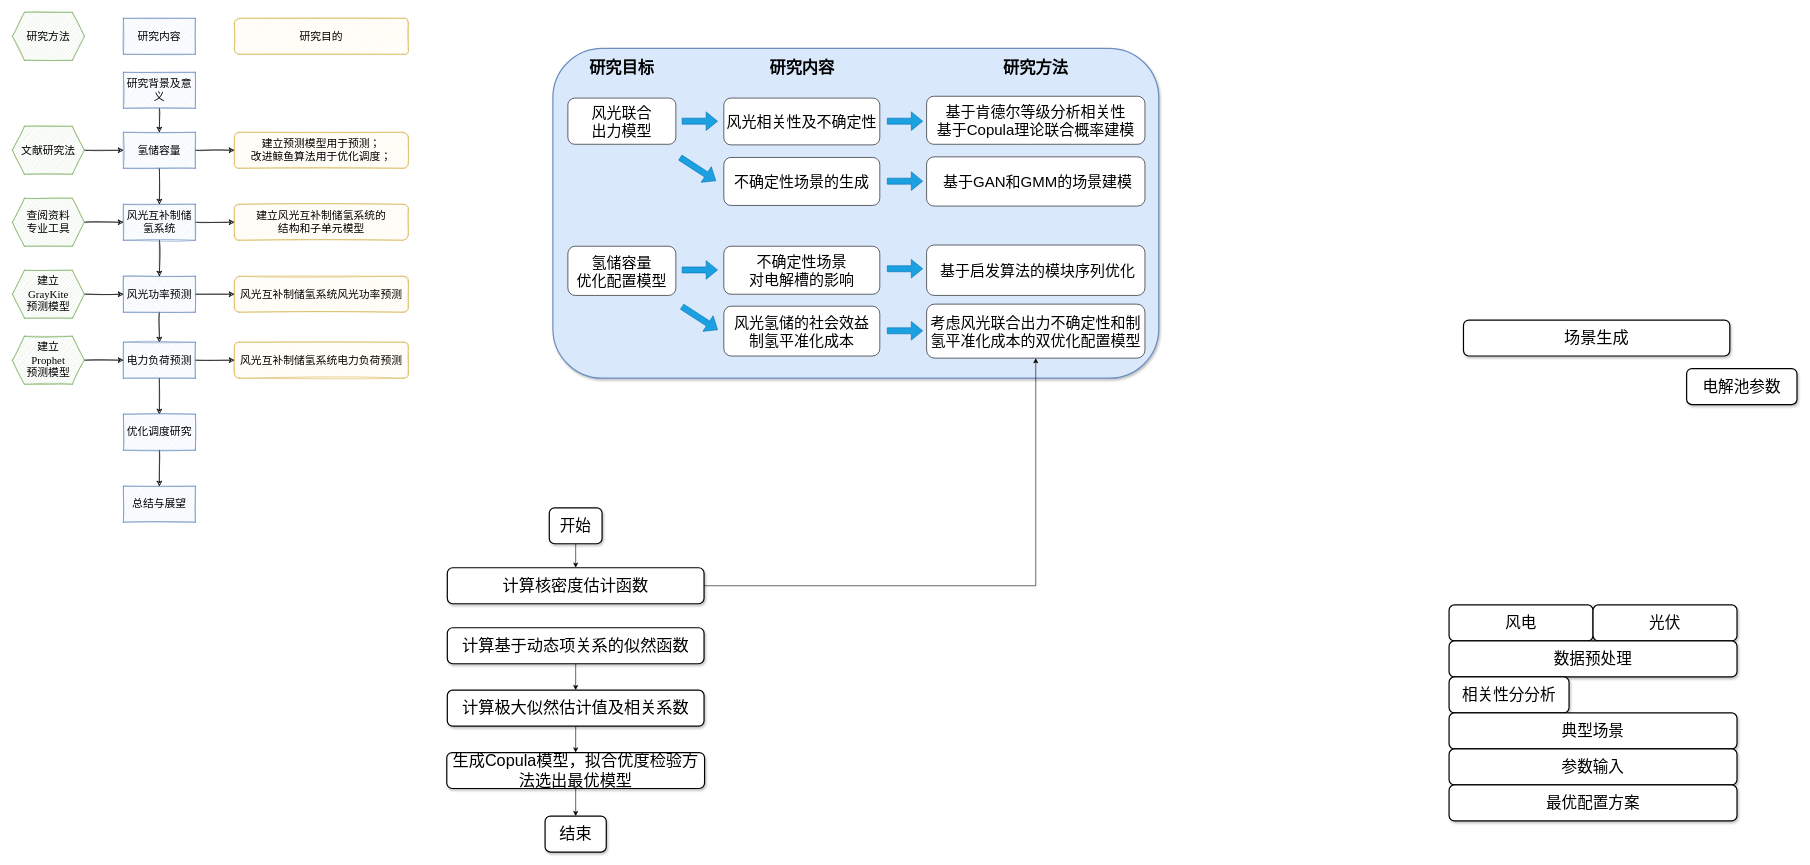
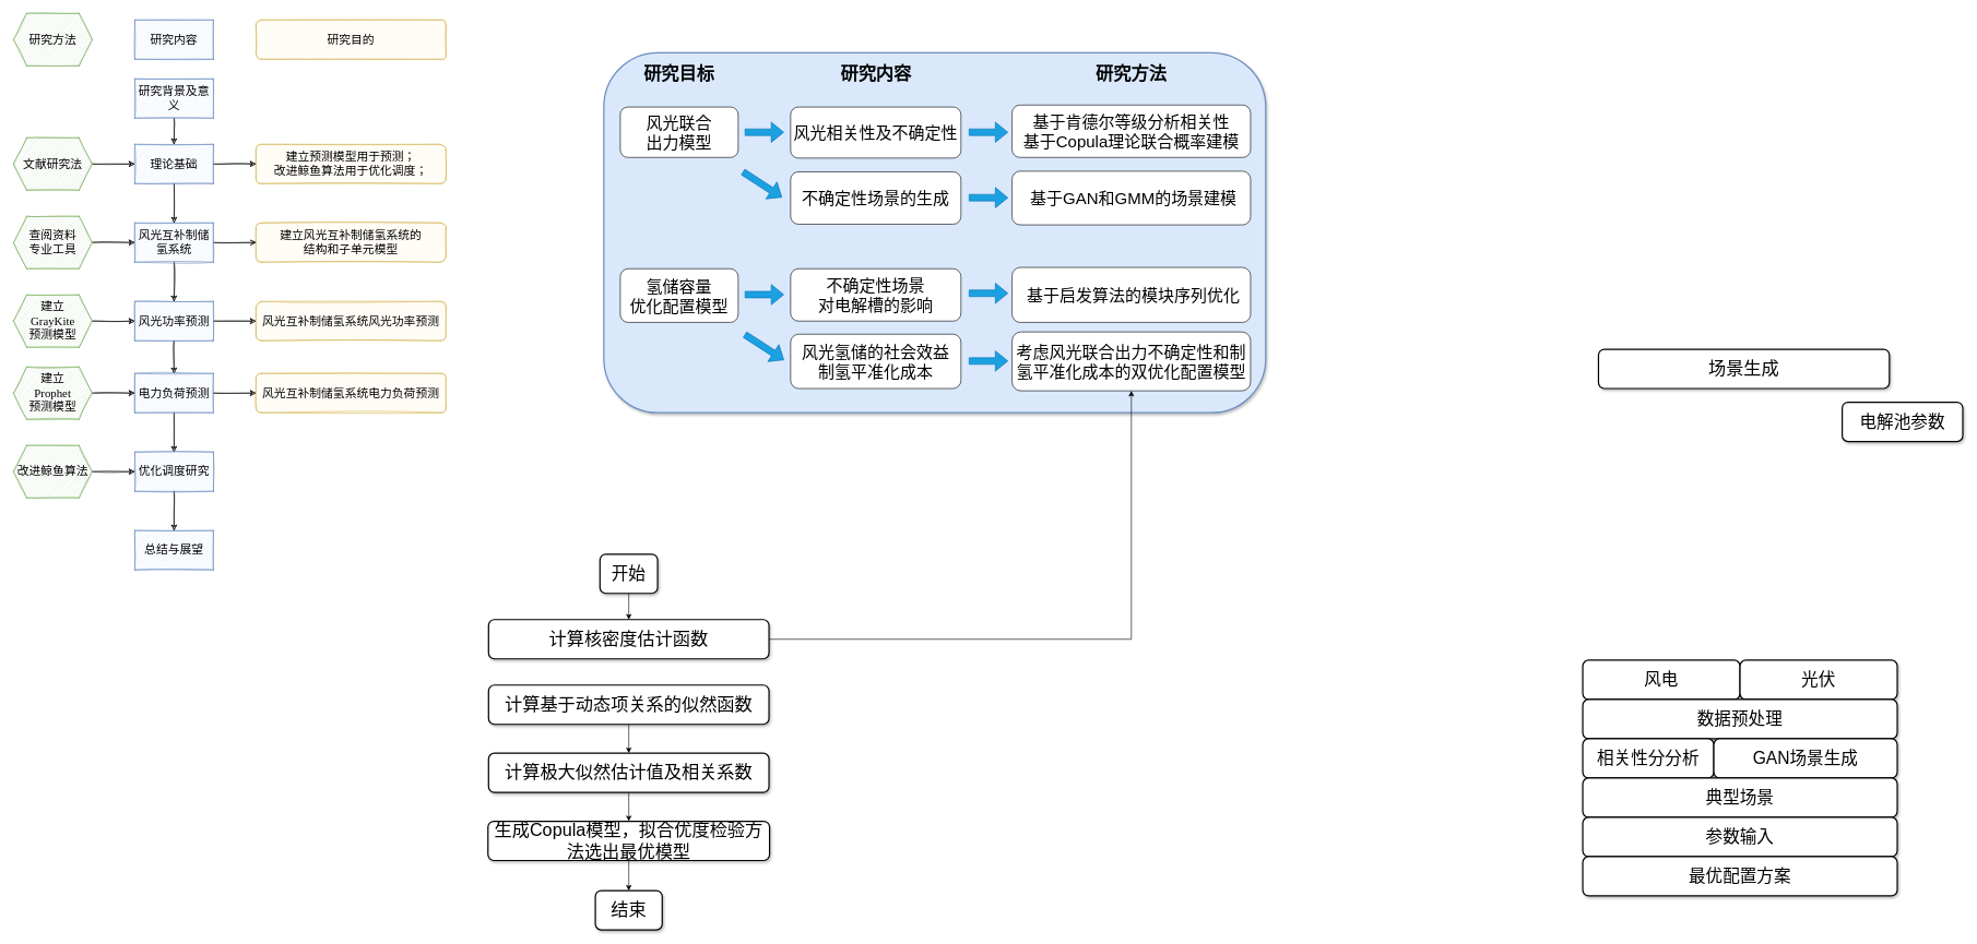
- <mxCell id="16" value="氢储容量" style="rounded=0;whiteSpace=wrap;html=1;fillColor=#dae8fc;strokeColor=#6c8ebf;fontSize=18;sketch=1;" parent="1" vertex="1"><mxGeometry x="205" y="220" width="120" height="60" as="geometry" /></mxCell>
+ <mxCell id="16" value="理论基础" style="rounded=0;whiteSpace=wrap;html=1;fillColor=#dae8fc;strokeColor=#6c8ebf;fontSize=18;sketch=1;" parent="1" vertex="1"><mxGeometry x="205" y="220" width="120" height="60" as="geometry" /></mxCell>
- <mxCell id="21" value="" style="edgeStyle=orthogonalEdgeStyle;rounded=0;orthogonalLoop=1;jettySize=auto;html=1;fontSize=18;sketch=1;" parent="1" source="22" target="23" edge="1"><mxGeometry relative="1" as="geometry" /></mxCell>
+ <mxCell id="21" value="" style="edgeStyle=orthogonalEdgeStyle;rounded=0;orthogonalLoop=1;jettySize=auto;html=1;fontSize=18;sketch=1;endArrow=open;" parent="1" source="22" target="23" edge="1"><mxGeometry relative="1" as="geometry" /></mxCell>
+ <mxCell id="37" value="改进鲸鱼算法" style="shape=hexagon;perimeter=hexagonPerimeter2;whiteSpace=wrap;html=1;fixedSize=1;fillColor=#d5e8d4;strokeColor=#82b366;fontSize=18;sketch=1;" parent="1" vertex="1"><mxGeometry x="20" y="680" width="120" height="80" as="geometry" /></mxCell>
+ <mxCell id="36" value="" style="edgeStyle=orthogonalEdgeStyle;rounded=0;orthogonalLoop=1;jettySize=auto;html=1;fontSize=18;sketch=1;" parent="1" source="37" target="39" edge="1"><mxGeometry relative="1" as="geometry" /></mxCell>
+ <mxCell id="66" value="GAN场景生成" style="rounded=1;whiteSpace=wrap;html=1;shadow=1;fontSize=26;strokeWidth=2;" parent="1" vertex="1"><mxGeometry x="2615" y="1128" width="280" height="60" as="geometry" /></mxCell>
